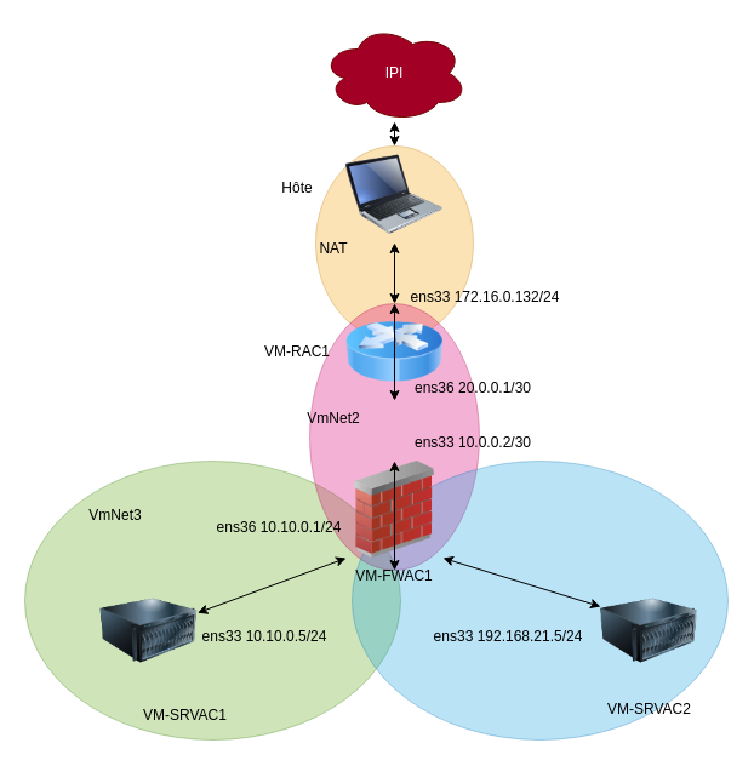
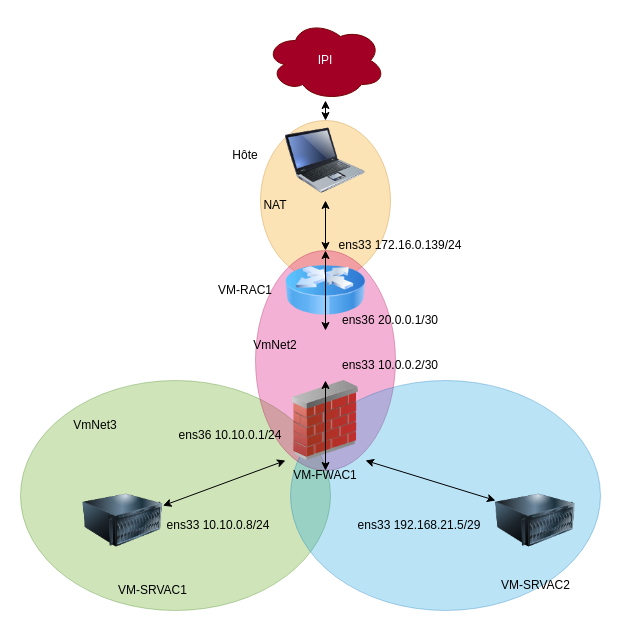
- <mxCell id="22" value="ens33 172.16.0.132/24" style="text;html=1;strokeColor=none;fillColor=none;align=center;verticalAlign=middle;whiteSpace=wrap;rounded=0;" vertex="1" parent="1"><mxGeometry x="330" y="230" width="140" height="30" as="geometry" /></mxCell>
+ <mxCell id="22" value="ens33 172.16.0.139/24" style="text;html=1;strokeColor=none;fillColor=none;align=center;verticalAlign=middle;whiteSpace=wrap;rounded=0;" vertex="1" parent="1"><mxGeometry x="330" y="230" width="140" height="30" as="geometry" /></mxCell>
- <mxCell id="27" value="ens33 10.10.0.5/24" style="text;html=1;strokeColor=none;fillColor=none;align=center;verticalAlign=middle;whiteSpace=wrap;rounded=0;" vertex="1" parent="1"><mxGeometry x="162.5" y="510" width="110" height="30" as="geometry" /></mxCell>
+ <mxCell id="27" value="ens33 10.10.0.8/24" style="text;html=1;strokeColor=none;fillColor=none;align=center;verticalAlign=middle;whiteSpace=wrap;rounded=0;" vertex="1" parent="1"><mxGeometry x="162.5" y="510" width="110" height="30" as="geometry" /></mxCell>
- <mxCell id="26" value="ens33 192.168.21.5/24" style="text;html=1;strokeColor=none;fillColor=none;align=center;verticalAlign=middle;whiteSpace=wrap;rounded=0;" vertex="1" parent="1"><mxGeometry x="349" y="510" width="140" height="30" as="geometry" /></mxCell>
+ <mxCell id="26" value="ens33 192.168.21.5/29" style="text;html=1;strokeColor=none;fillColor=none;align=center;verticalAlign=middle;whiteSpace=wrap;rounded=0;" vertex="1" parent="1"><mxGeometry x="349" y="510" width="140" height="30" as="geometry" /></mxCell>
